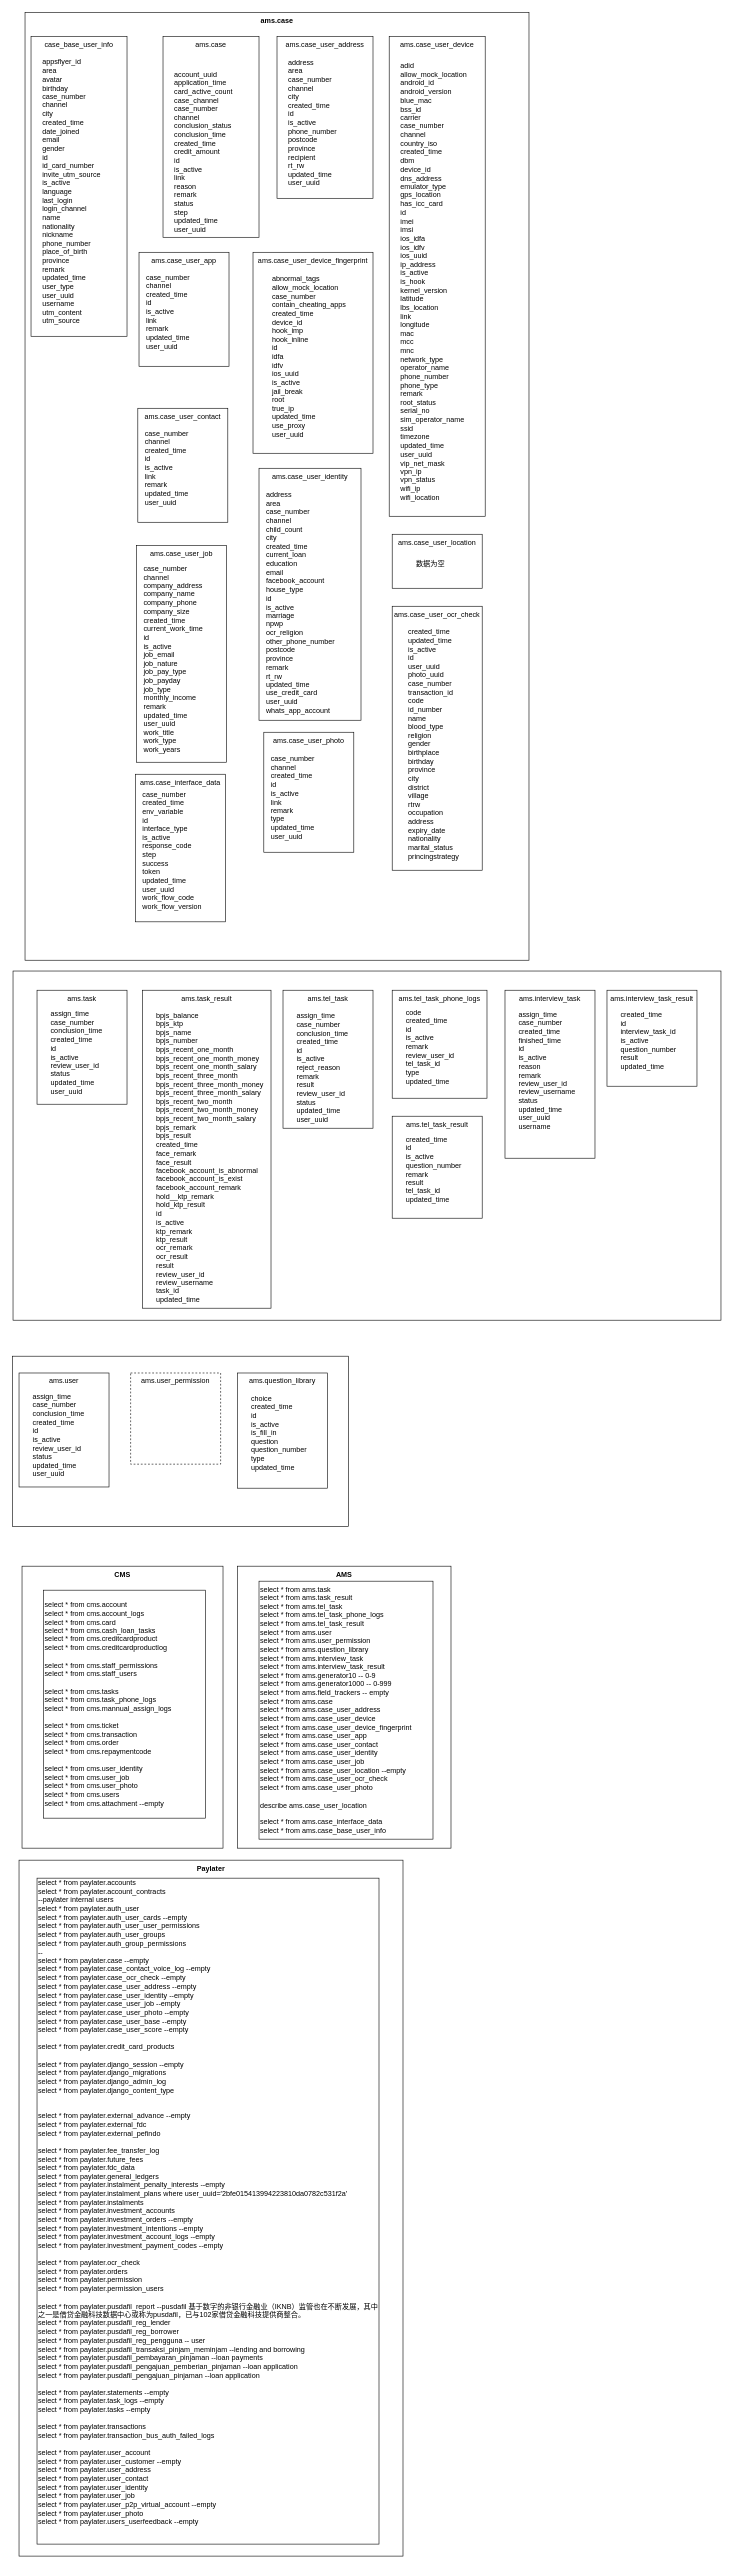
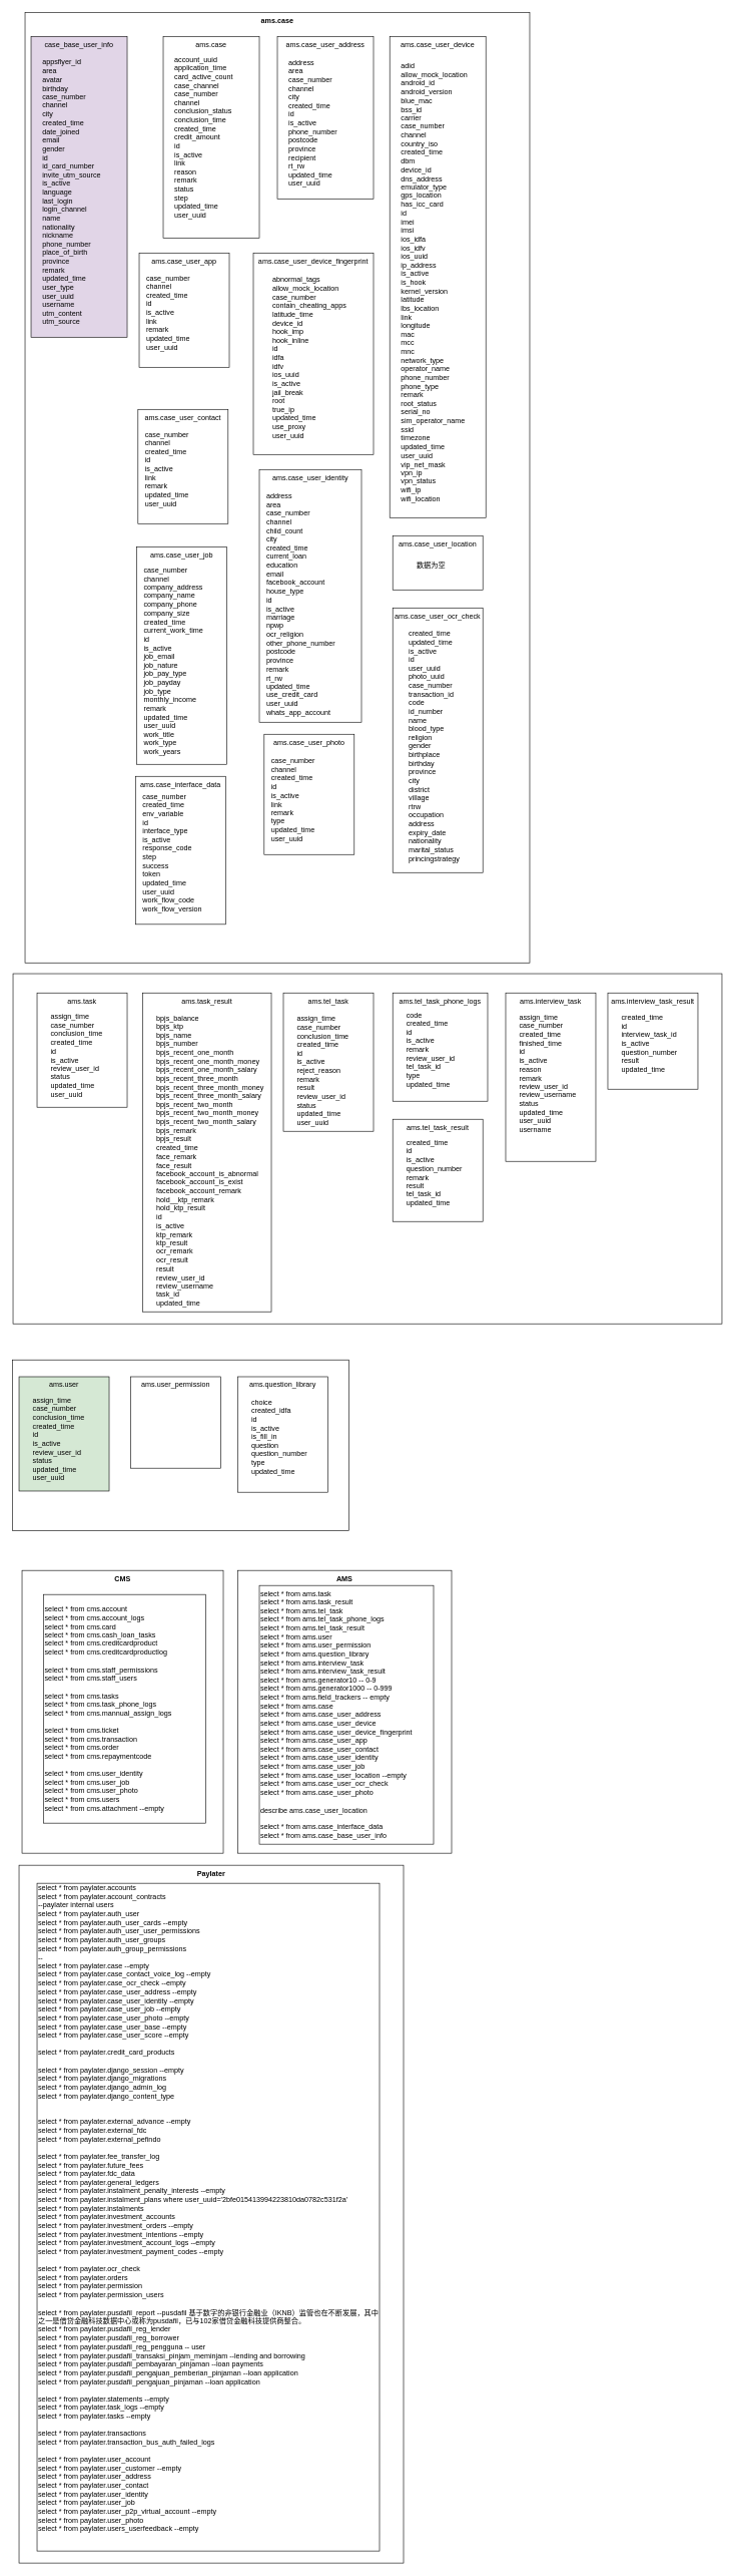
- <mxCell id="9" value="&lt;div&gt;account_uuid&lt;/div&gt;&lt;div&gt;application_time&lt;/div&gt;&lt;div&gt;card_active_count&lt;/div&gt;&lt;div&gt;case_channel&lt;/div&gt;&lt;div&gt;case_number&lt;/div&gt;&lt;div&gt;channel&lt;/div&gt;&lt;div&gt;conclusion_status&lt;/div&gt;&lt;div&gt;conclusion_time&lt;/div&gt;&lt;div&gt;created_time&lt;/div&gt;&lt;div&gt;credit_amount&lt;/div&gt;&lt;div&gt;id&lt;/div&gt;&lt;div&gt;is_active&lt;/div&gt;&lt;div&gt;link&lt;/div&gt;&lt;div&gt;reason&lt;/div&gt;&lt;div&gt;remark&lt;/div&gt;&lt;div&gt;status&lt;/div&gt;&lt;div&gt;step&lt;/div&gt;&lt;div&gt;updated_time&lt;/div&gt;&lt;div&gt;user_uuid&lt;/div&gt;" style="text;html=1;strokeColor=none;fillColor=none;align=left;verticalAlign=middle;whiteSpace=wrap;rounded=0;" vertex="1" parent="1"><mxGeometry x="288" y="112.5" width="126" height="280" as="geometry" /></mxCell>
+ <mxCell id="9" value="&lt;div&gt;account_uuid&lt;/div&gt;&lt;div&gt;application_time&lt;/div&gt;&lt;div&gt;card_active_count&lt;/div&gt;&lt;div&gt;case_channel&lt;/div&gt;&lt;div&gt;case_number&lt;/div&gt;&lt;div&gt;channel&lt;/div&gt;&lt;div&gt;conclusion_status&lt;/div&gt;&lt;div&gt;conclusion_time&lt;/div&gt;&lt;div&gt;created_time&lt;/div&gt;&lt;div&gt;credit_amount&lt;/div&gt;&lt;div&gt;id&lt;/div&gt;&lt;div&gt;is_active&lt;/div&gt;&lt;div&gt;link&lt;/div&gt;&lt;div&gt;reason&lt;/div&gt;&lt;div&gt;remark&lt;/div&gt;&lt;div&gt;status&lt;/div&gt;&lt;div&gt;step&lt;/div&gt;&lt;div&gt;updated_time&lt;/div&gt;&lt;div&gt;user_uuid&lt;/div&gt;" style="text;html=1;strokeColor=none;fillColor=none;align=left;verticalAlign=middle;whiteSpace=wrap;rounded=0;" vertex="1" parent="1"><mxGeometry x="288" y="87.5" width="126" height="280" as="geometry" /></mxCell>
- <mxCell id="32" value="case_base_user_info" style="rounded=0;whiteSpace=wrap;html=1;verticalAlign=top;" vertex="1" parent="1"><mxGeometry x="51" y="60" width="160" height="500" as="geometry" /></mxCell>
+ <mxCell id="32" value="case_base_user_info" style="rounded=0;whiteSpace=wrap;html=1;verticalAlign=top;fillColor=#e1d5e7;" vertex="1" parent="1"><mxGeometry x="51" y="60" width="160" height="500" as="geometry" /></mxCell>
- <mxCell id="15" value="&lt;div&gt;abnormal_tags&lt;/div&gt;&lt;div&gt;allow_mock_location&lt;/div&gt;&lt;div&gt;case_number&lt;/div&gt;&lt;div&gt;contain_cheating_apps&lt;/div&gt;&lt;div&gt;created_time&lt;/div&gt;&lt;div&gt;device_id&lt;/div&gt;&lt;div&gt;hook_imp&lt;/div&gt;&lt;div&gt;hook_inline&lt;/div&gt;&lt;div&gt;id&lt;/div&gt;&lt;div&gt;idfa&lt;/div&gt;&lt;div&gt;idfv&lt;/div&gt;&lt;div&gt;ios_uuid&lt;/div&gt;&lt;div&gt;is_active&lt;/div&gt;&lt;div&gt;jail_break&lt;/div&gt;&lt;div&gt;root&lt;/div&gt;&lt;div&gt;true_ip&lt;/div&gt;&lt;div&gt;updated_time&lt;/div&gt;&lt;div&gt;use_proxy&lt;/div&gt;&lt;div&gt;user_uuid&lt;/div&gt;" style="text;html=1;strokeColor=none;fillColor=none;align=left;verticalAlign=middle;whiteSpace=wrap;rounded=0;" vertex="1" parent="1"><mxGeometry x="451" y="447.5" width="126" height="292.5" as="geometry" /></mxCell>
+ <mxCell id="15" value="&lt;div&gt;abnormal_tags&lt;/div&gt;&lt;div&gt;allow_mock_location&lt;/div&gt;&lt;div&gt;case_number&lt;/div&gt;&lt;div&gt;contain_cheating_apps&lt;/div&gt;&lt;div&gt;latitude_time&lt;/div&gt;&lt;div&gt;device_id&lt;/div&gt;&lt;div&gt;hook_imp&lt;/div&gt;&lt;div&gt;hook_inline&lt;/div&gt;&lt;div&gt;id&lt;/div&gt;&lt;div&gt;idfa&lt;/div&gt;&lt;div&gt;idfv&lt;/div&gt;&lt;div&gt;ios_uuid&lt;/div&gt;&lt;div&gt;is_active&lt;/div&gt;&lt;div&gt;jail_break&lt;/div&gt;&lt;div&gt;root&lt;/div&gt;&lt;div&gt;true_ip&lt;/div&gt;&lt;div&gt;updated_time&lt;/div&gt;&lt;div&gt;use_proxy&lt;/div&gt;&lt;div&gt;user_uuid&lt;/div&gt;" style="text;html=1;strokeColor=none;fillColor=none;align=left;verticalAlign=middle;whiteSpace=wrap;rounded=0;" vertex="1" parent="1"><mxGeometry x="451" y="447.5" width="126" height="292.5" as="geometry" /></mxCell>
- <mxCell id="50" value="ams.user_permission" style="rounded=0;whiteSpace=wrap;html=1;verticalAlign=top;dashed=1;" vertex="1" parent="1"><mxGeometry x="217" y="2288" width="150" height="152" as="geometry" /></mxCell>
+ <mxCell id="50" value="ams.user_permission" style="rounded=0;whiteSpace=wrap;html=1;verticalAlign=top;" vertex="1" parent="1"><mxGeometry x="217" y="2288" width="150" height="152" as="geometry" /></mxCell>
- <mxCell id="48" value="ams.user" style="rounded=0;whiteSpace=wrap;html=1;verticalAlign=top;" vertex="1" parent="1"><mxGeometry x="31" y="2288" width="150" height="190" as="geometry" /></mxCell>
+ <mxCell id="48" value="ams.user" style="rounded=0;whiteSpace=wrap;html=1;verticalAlign=top;fillColor=#d5e8d4;" vertex="1" parent="1"><mxGeometry x="31" y="2288" width="150" height="190" as="geometry" /></mxCell>
- <mxCell id="52" value="&lt;div&gt;choice&lt;/div&gt;&lt;div&gt;created_time&lt;/div&gt;&lt;div&gt;id&lt;/div&gt;&lt;div&gt;is_active&lt;/div&gt;&lt;div&gt;is_fill_in&lt;/div&gt;&lt;div&gt;question&lt;/div&gt;&lt;div&gt;question_number&lt;/div&gt;&lt;div&gt;type&lt;/div&gt;&lt;div&gt;updated_time&lt;/div&gt;" style="text;html=1;strokeColor=none;fillColor=none;align=left;verticalAlign=middle;whiteSpace=wrap;rounded=0;" vertex="1" parent="1"><mxGeometry x="416" y="2315.5" width="104" height="144.5" as="geometry" /></mxCell>
+ <mxCell id="52" value="&lt;div&gt;choice&lt;/div&gt;&lt;div&gt;created_idfa&lt;/div&gt;&lt;div&gt;id&lt;/div&gt;&lt;div&gt;is_active&lt;/div&gt;&lt;div&gt;is_fill_in&lt;/div&gt;&lt;div&gt;question&lt;/div&gt;&lt;div&gt;question_number&lt;/div&gt;&lt;div&gt;type&lt;/div&gt;&lt;div&gt;updated_time&lt;/div&gt;" style="text;html=1;strokeColor=none;fillColor=none;align=left;verticalAlign=middle;whiteSpace=wrap;rounded=0;" vertex="1" parent="1"><mxGeometry x="416" y="2315.5" width="104" height="144.5" as="geometry" /></mxCell>
